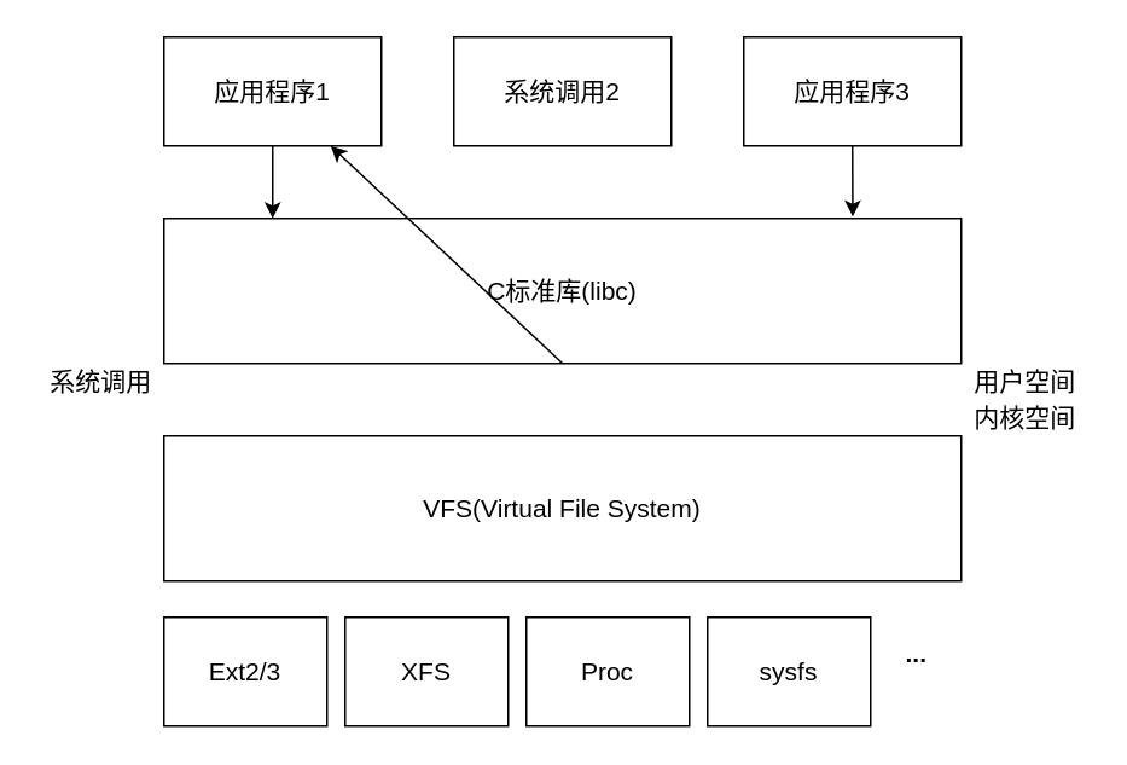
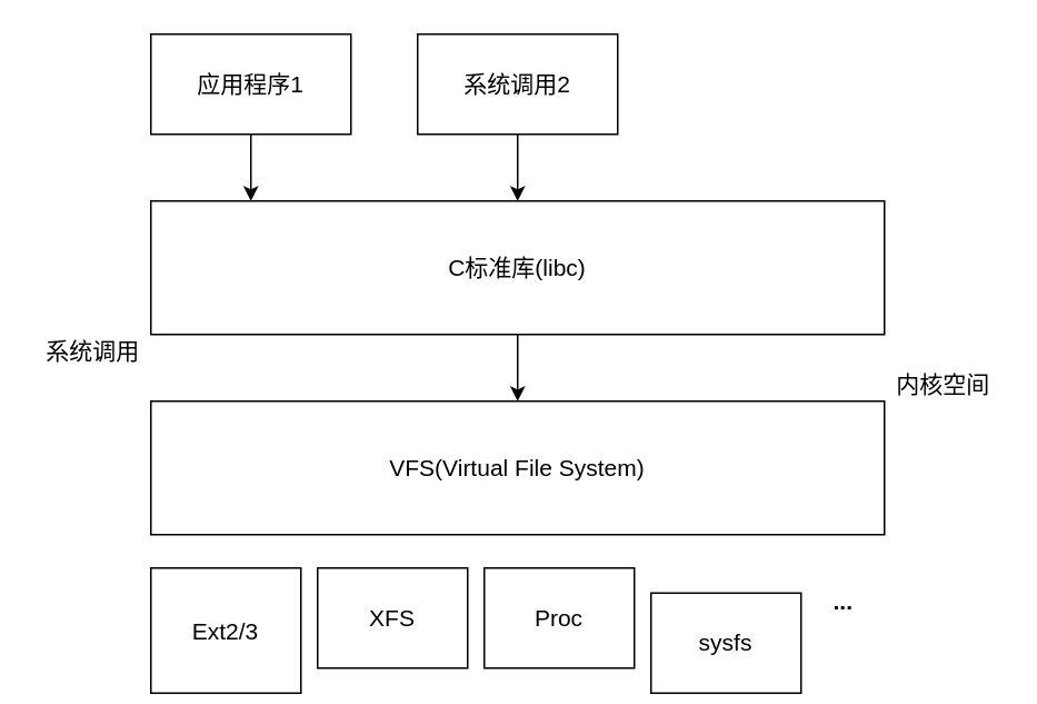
- <mxCell id="13" value="应用程序3" style="rounded=0;whiteSpace=wrap;html=1;fontSize=14;" vertex="1" parent="1"><mxGeometry x="410" y="20" width="120" height="60" as="geometry" /></mxCell>
- <mxCell id="16" value="" style="endArrow=classic;html=1;fontSize=14;exitX=0.5;exitY=1;exitDx=0;exitDy=0;entryX=0.864;entryY=-0.012;entryDx=0;entryDy=0;entryPerimeter=0;" edge="1" parent="1" source="13" target="2"><mxGeometry width="50" height="50" relative="1" as="geometry"><mxPoint x="320" y="90" as="sourcePoint" /><mxPoint x="320" y="130" as="targetPoint" /></mxGeometry></mxCell>
+ <mxCell id="15" value="" style="endArrow=classic;html=1;fontSize=14;exitX=0.5;exitY=1;exitDx=0;exitDy=0;entryX=0.5;entryY=0;entryDx=0;entryDy=0;" edge="1" parent="1" source="12" target="2"><mxGeometry width="50" height="50" relative="1" as="geometry"><mxPoint x="160" y="90" as="sourcePoint" /><mxPoint x="160" y="130" as="targetPoint" /></mxGeometry></mxCell>
- <mxCell id="17" value="" style="endArrow=classic;html=1;fontSize=14;exitX=0.5;exitY=1;exitDx=0;exitDy=0;" edge="1" parent="1" source="2" target="11"><mxGeometry width="50" height="50" relative="1" as="geometry"><mxPoint x="480" y="90" as="sourcePoint" /><mxPoint x="480.16" y="129.04" as="targetPoint" /></mxGeometry></mxCell>
+ <mxCell id="17" value="" style="endArrow=classic;html=1;fontSize=14;exitX=0.5;exitY=1;exitDx=0;exitDy=0;entryX=0.5;entryY=0;entryDx=0;entryDy=0;" edge="1" parent="1" source="2" target="5"><mxGeometry width="50" height="50" relative="1" as="geometry"><mxPoint x="480" y="90" as="sourcePoint" /><mxPoint x="480.16" y="129.04" as="targetPoint" /></mxGeometry></mxCell>
- <mxCell id="3" value="用户空间" style="text;html=1;resizable=0;autosize=1;align=center;verticalAlign=middle;points=[];fillColor=none;strokeColor=none;rounded=0;fontSize=14;" vertex="1" parent="1"><mxGeometry x="530" y="200" width="70" height="20" as="geometry" /></mxCell>
- <mxCell id="6" value="Ext2/3" style="rounded=0;whiteSpace=wrap;html=1;fontSize=14;" vertex="1" parent="1"><mxGeometry x="90" y="340" width="90" height="60" as="geometry" /></mxCell>
+ <mxCell id="6" value="Ext2/3" style="rounded=0;whiteSpace=wrap;html=1;fontSize=14;" vertex="1" parent="1"><mxGeometry x="90" y="340" width="90" height="75" as="geometry" /></mxCell>
- <mxCell id="9" value="sysfs" style="rounded=0;whiteSpace=wrap;html=1;fontSize=14;" vertex="1" parent="1"><mxGeometry x="390" y="340" width="90" height="60" as="geometry" /></mxCell>
+ <mxCell id="9" value="sysfs" style="rounded=0;whiteSpace=wrap;html=1;fontSize=14;" vertex="1" parent="1"><mxGeometry x="390" y="355" width="90" height="60" as="geometry" /></mxCell>
